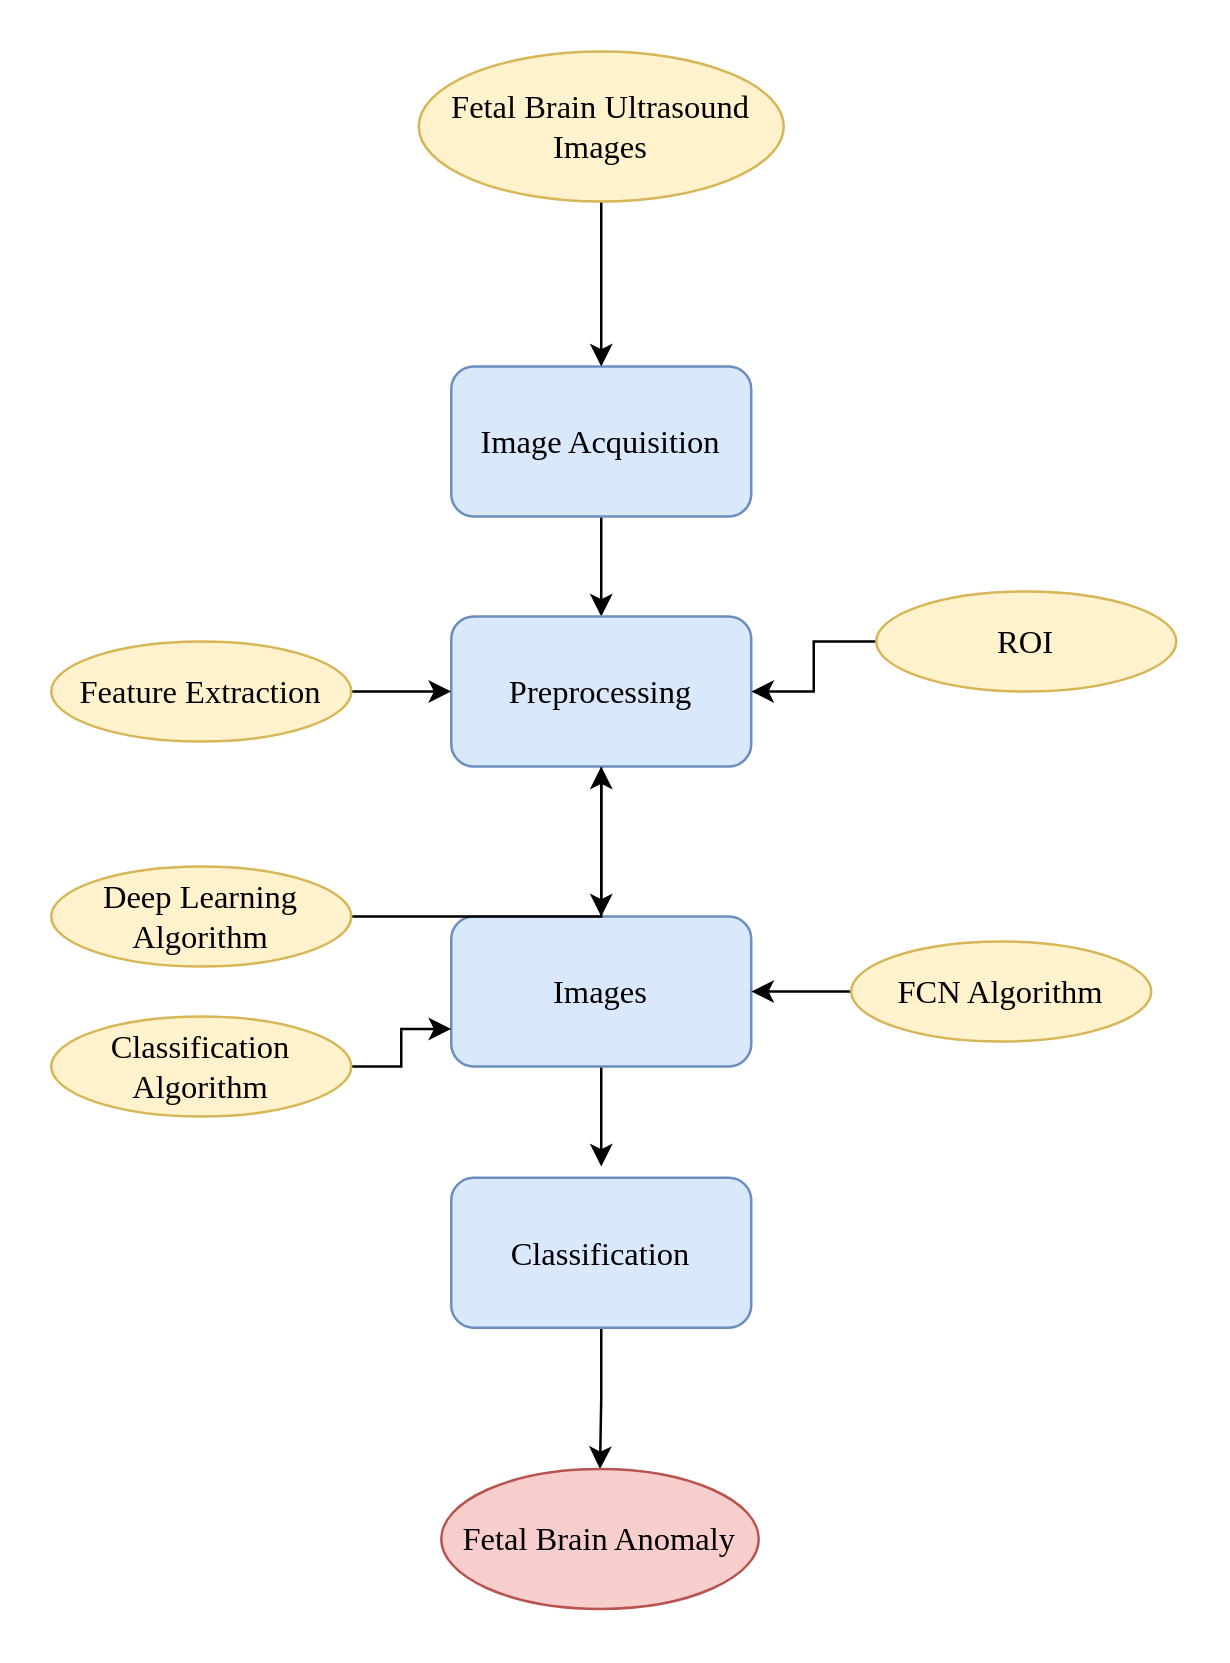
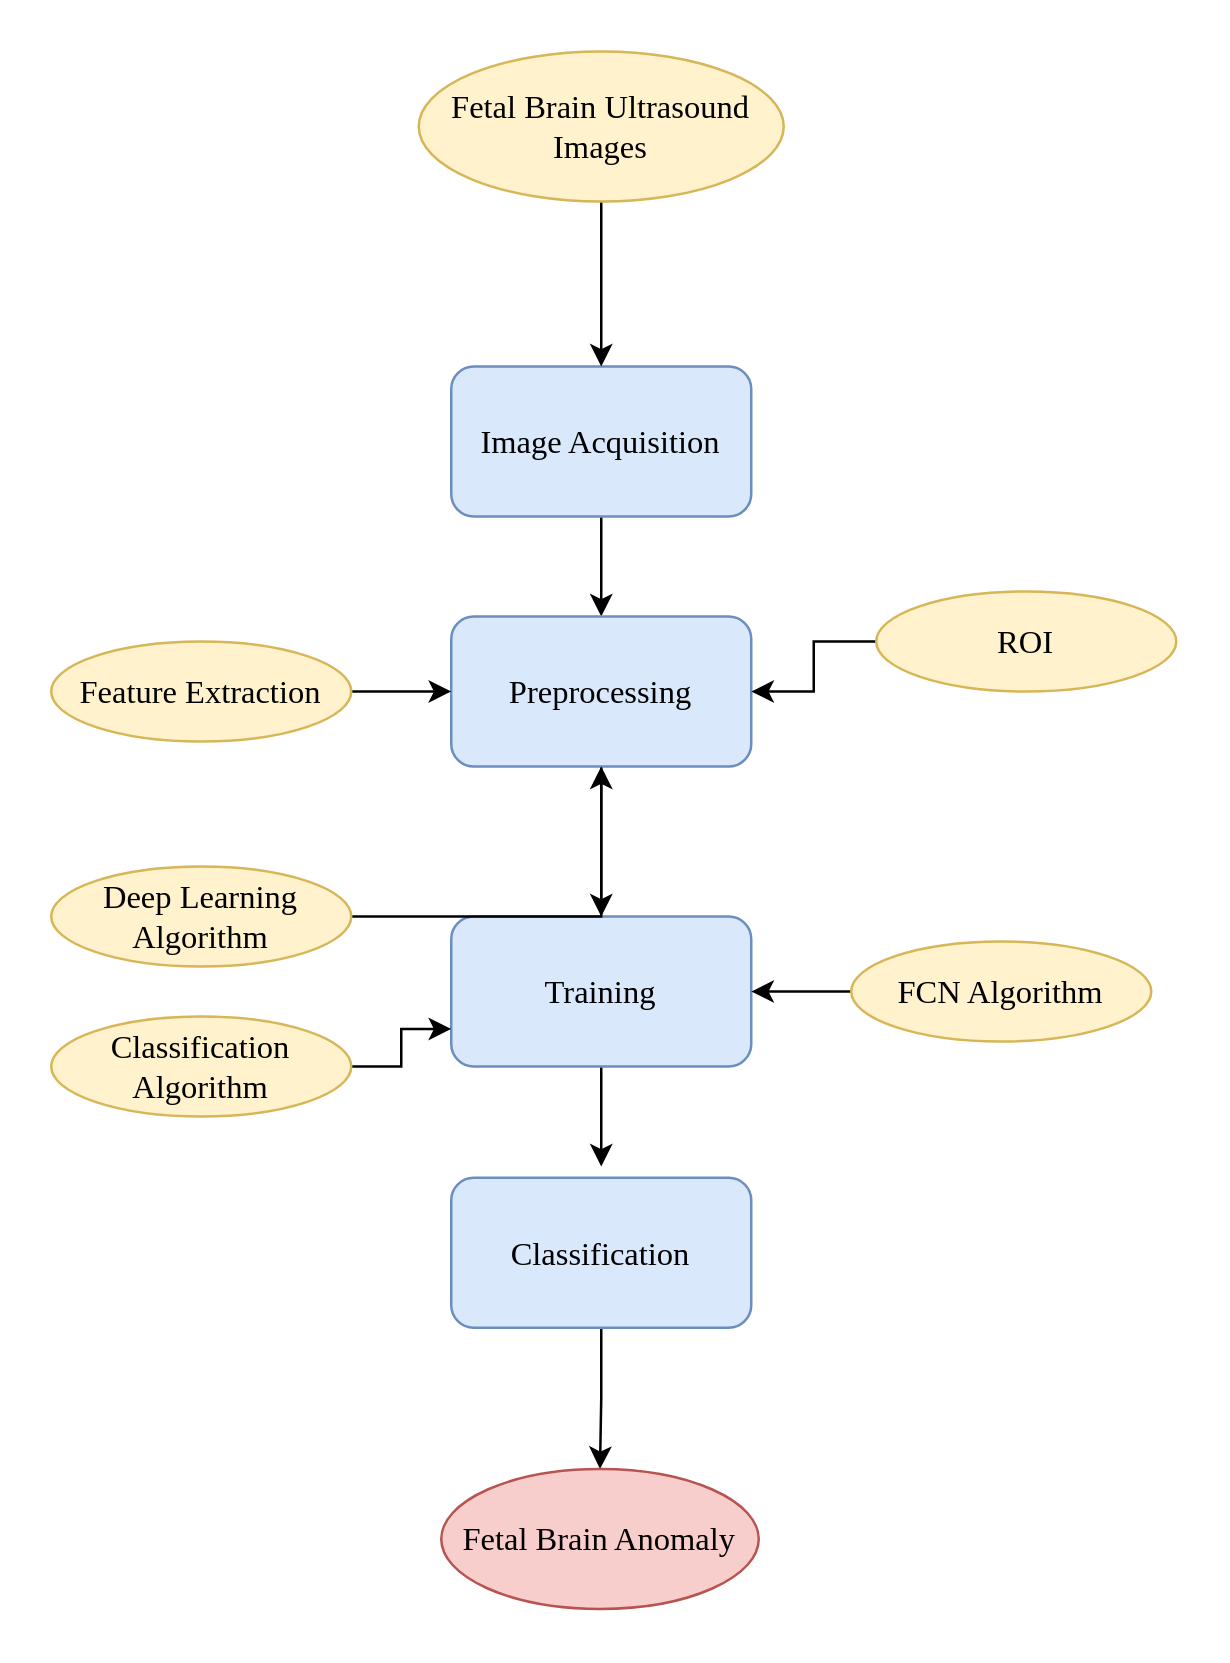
- <mxCell id="7" value="Images" style="rounded=1;whiteSpace=wrap;html=1;fontFamily=Times New Roman;fontSize=13;fillColor=#dae8fc;strokeColor=#6c8ebf;" parent="1" vertex="1"><mxGeometry x="180" y="366" width="120" height="60" as="geometry" /></mxCell>
+ <mxCell id="7" value="Training" style="rounded=1;whiteSpace=wrap;html=1;fontFamily=Times New Roman;fontSize=13;fillColor=#dae8fc;strokeColor=#6c8ebf;" parent="1" vertex="1"><mxGeometry x="180" y="366" width="120" height="60" as="geometry" /></mxCell>
